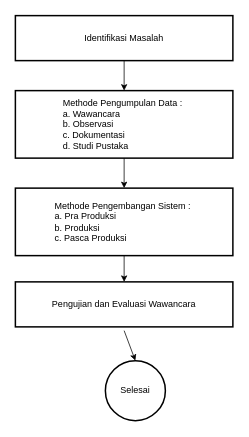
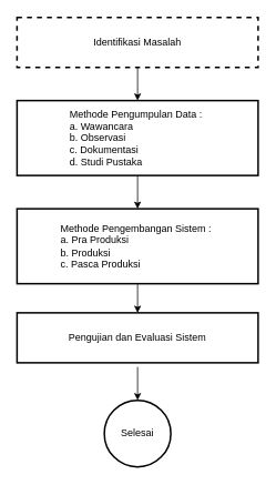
- <mxCell id="2" value="Identifikasi Masalah" style="rounded=0;whiteSpace=wrap;html=1;strokeWidth=2;" vertex="1" parent="1"><mxGeometry x="20" y="20" width="290" height="60" as="geometry" /></mxCell>
+ <mxCell id="2" value="Identifikasi Masalah" style="rounded=0;whiteSpace=wrap;html=1;strokeWidth=2;dashed=1;" vertex="1" parent="1"><mxGeometry x="20" y="20" width="290" height="60" as="geometry" /></mxCell>
- <mxCell id="3" value="Pengujian dan Evaluasi Wawancara" style="rounded=0;whiteSpace=wrap;html=1;strokeWidth=2;" vertex="1" parent="1"><mxGeometry x="20" y="375" width="290" height="60" as="geometry" /></mxCell>
+ <mxCell id="3" value="Pengujian dan Evaluasi Sistem" style="rounded=0;whiteSpace=wrap;html=1;strokeWidth=2;" vertex="1" parent="1"><mxGeometry x="20" y="375" width="290" height="60" as="geometry" /></mxCell>
- <mxCell id="6" value="Selesai" style="ellipse;whiteSpace=wrap;html=1;aspect=fixed;strokeWidth=2;" vertex="1" parent="1"><mxGeometry x="140" y="480" width="80" height="80" as="geometry" /></mxCell>
+ <mxCell id="6" value="Selesai" style="ellipse;whiteSpace=wrap;html=1;aspect=fixed;strokeWidth=2;" vertex="1" parent="1"><mxGeometry x="125" y="480" width="80" height="80" as="geometry" /></mxCell>
